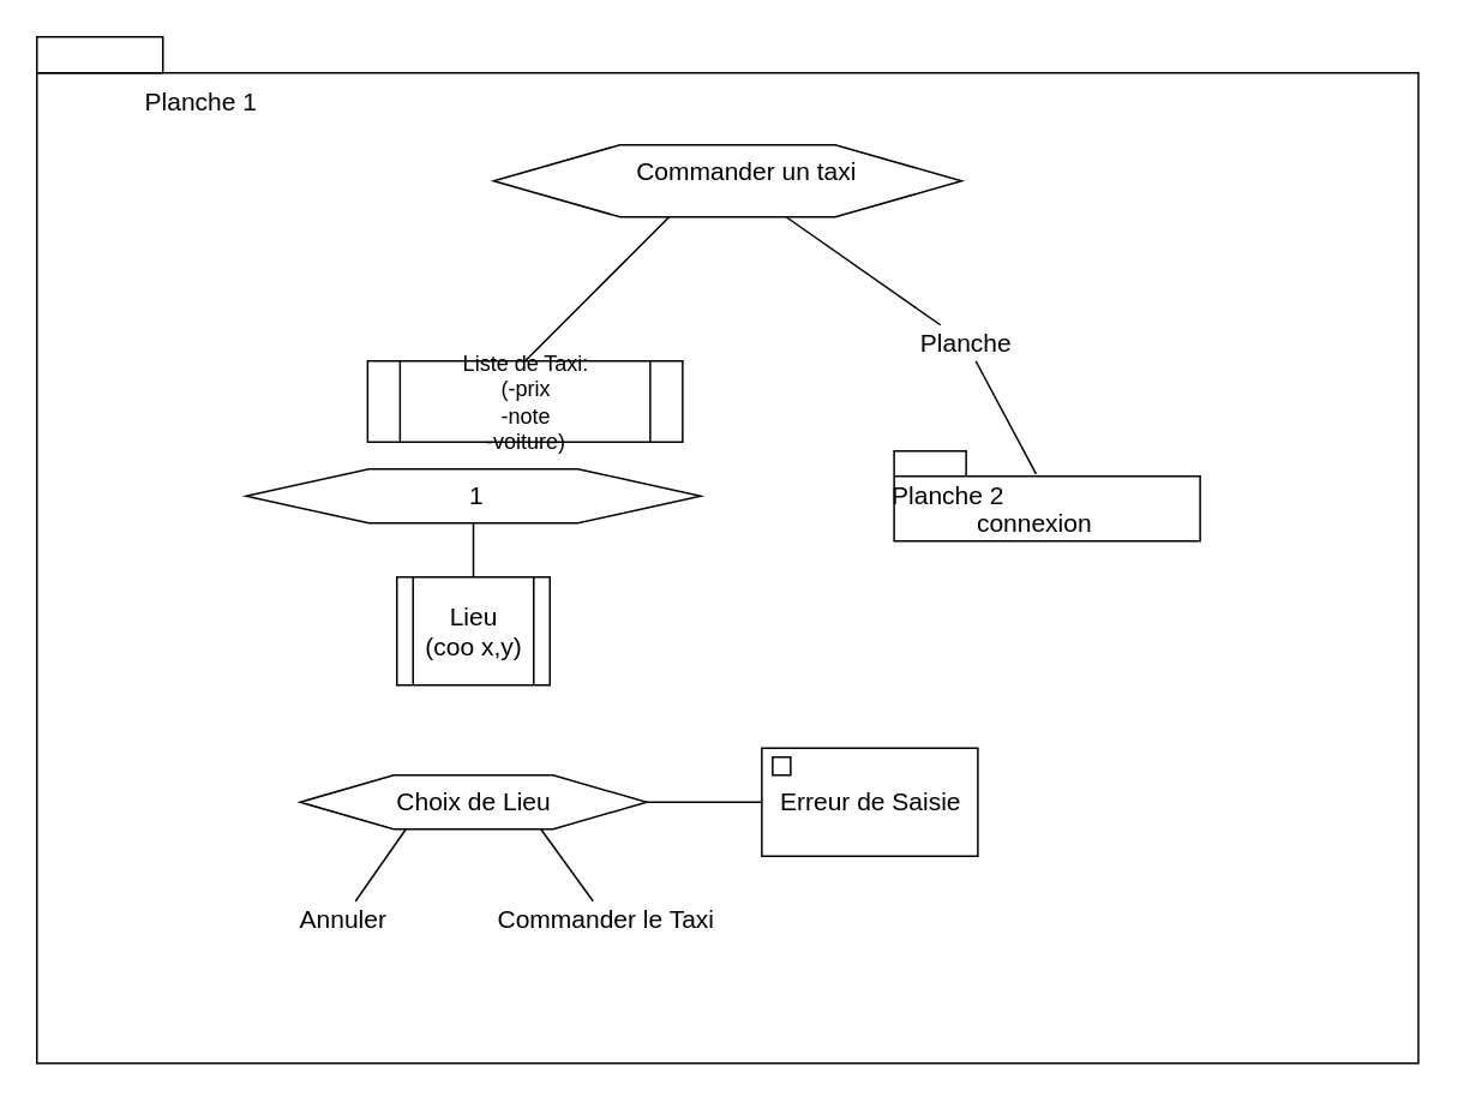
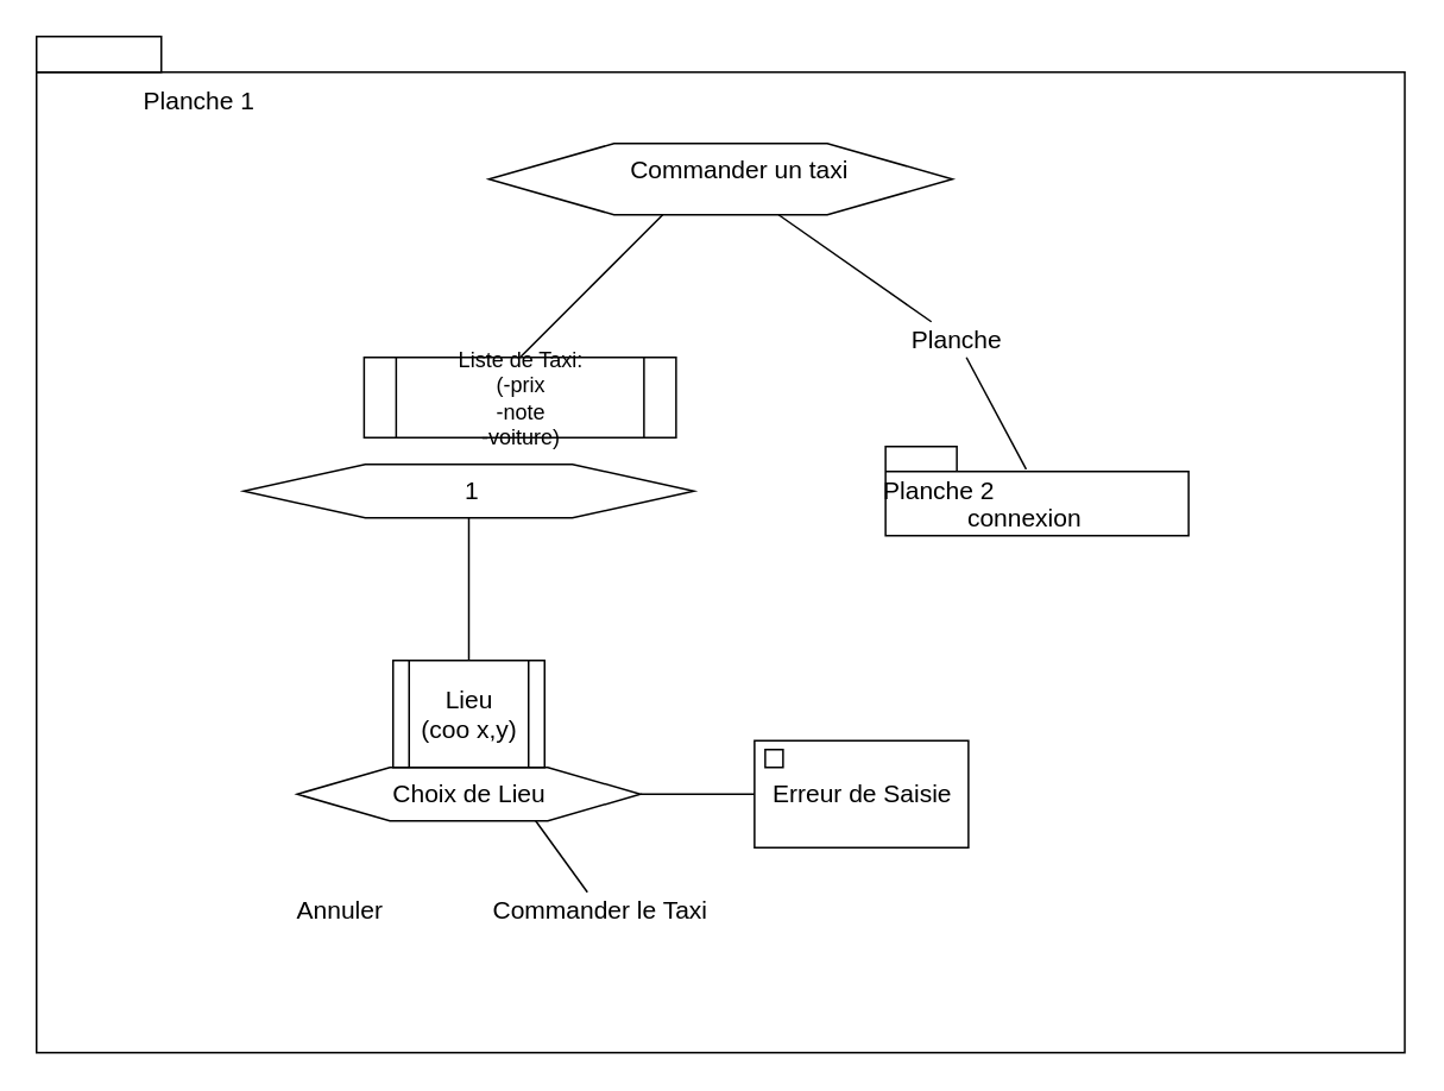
- <mxCell id="7" value="Lieu&lt;br&gt;(coo x,y)" style="shape=process;whiteSpace=wrap;html=1;backgroundOutline=1;labelBackgroundColor=none;fontSize=14;" vertex="1" parent="1"><mxGeometry x="220" y="320" width="85" height="60" as="geometry" /></mxCell>
+ <mxCell id="7" value="Lieu&lt;br&gt;(coo x,y)" style="shape=process;whiteSpace=wrap;html=1;backgroundOutline=1;labelBackgroundColor=none;fontSize=14;" vertex="1" parent="1"><mxGeometry x="220" y="370" width="85" height="60" as="geometry" /></mxCell>
- <mxCell id="9" value="" style="endArrow=none;html=1;fontSize=14;entryX=0.25;entryY=1;entryDx=0;entryDy=0;" edge="1" parent="1" source="10" target="6"><mxGeometry width="50" height="50" relative="1" as="geometry"><mxPoint x="208.75" y="500" as="sourcePoint" /><mxPoint x="518.75" y="370" as="targetPoint" /></mxGeometry></mxCell>
